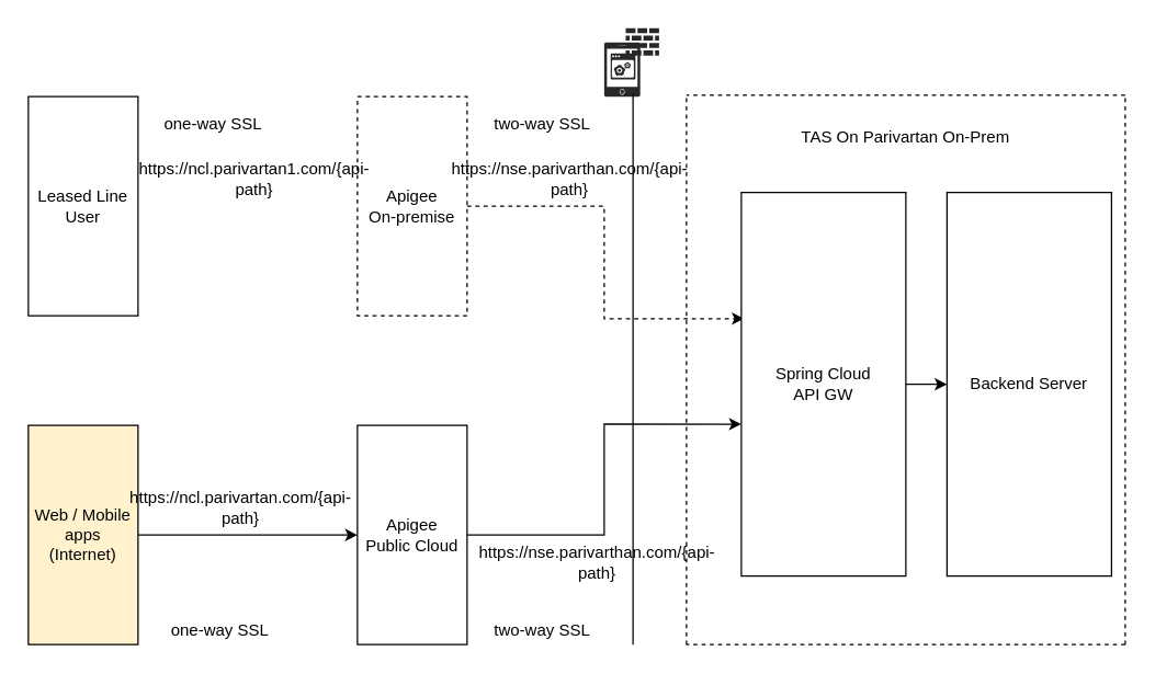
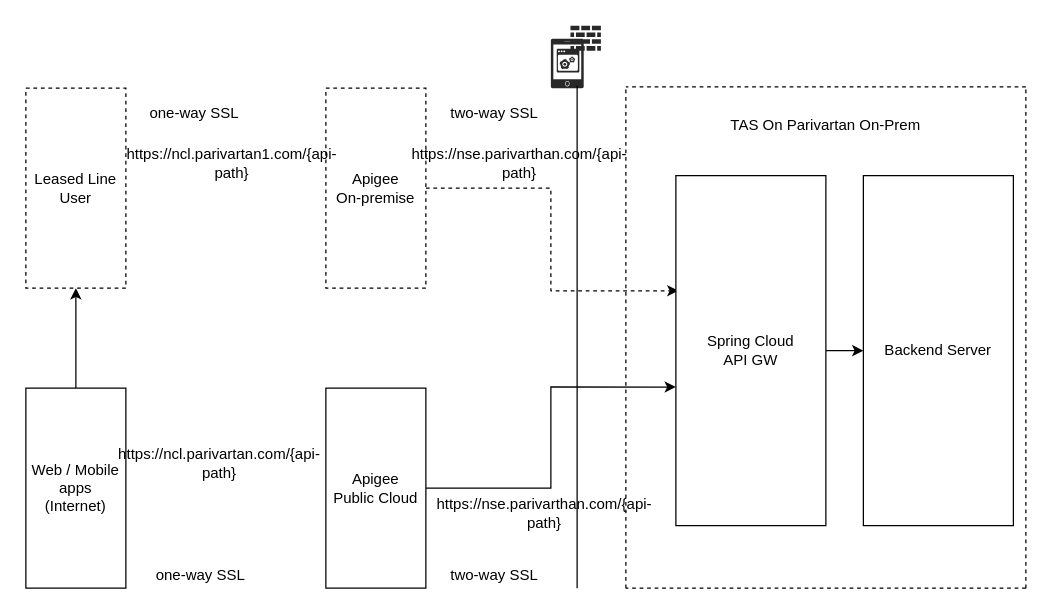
- <mxCell id="11" value="Leased Line User" style="rounded=0;whiteSpace=wrap;html=1;" parent="1" vertex="1"><mxGeometry x="20" y="70" width="80" height="160" as="geometry" /></mxCell>
+ <mxCell id="11" value="Leased Line User" style="rounded=0;whiteSpace=wrap;html=1;dashed=1;" parent="1" vertex="1"><mxGeometry x="20" y="70" width="80" height="160" as="geometry" /></mxCell>
- <mxCell id="3" value="Web / Mobile apps&lt;br&gt;(Internet)" style="rounded=0;whiteSpace=wrap;html=1;fillColor=#fff2cc;" parent="1" vertex="1"><mxGeometry x="20" y="310" width="80" height="160" as="geometry" /></mxCell>
+ <mxCell id="3" value="Web / Mobile apps&lt;br&gt;(Internet)" style="rounded=0;whiteSpace=wrap;html=1;" parent="1" vertex="1"><mxGeometry x="20" y="310" width="80" height="160" as="geometry" /></mxCell>
- <mxCell id="2" style="edgeStyle=orthogonalEdgeStyle;rounded=0;orthogonalLoop=1;jettySize=auto;html=1;entryX=0;entryY=0.5;entryDx=0;entryDy=0;" parent="1" source="3" target="10" edge="1"><mxGeometry relative="1" as="geometry" /></mxCell>
+ <mxCell id="2" style="edgeStyle=orthogonalEdgeStyle;rounded=0;orthogonalLoop=1;jettySize=auto;html=1;" parent="1" source="3" target="11" edge="1"><mxGeometry relative="1" as="geometry" /></mxCell>
